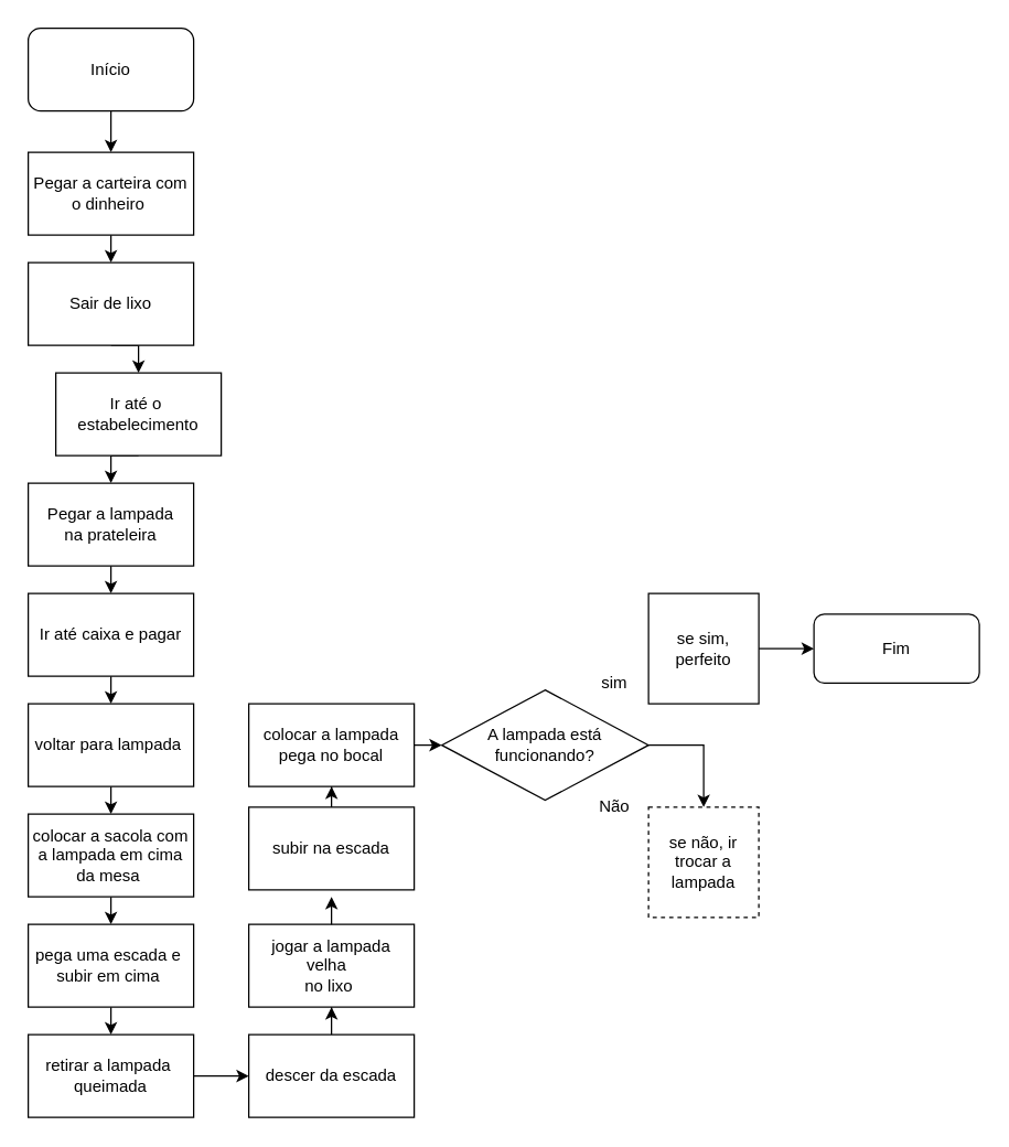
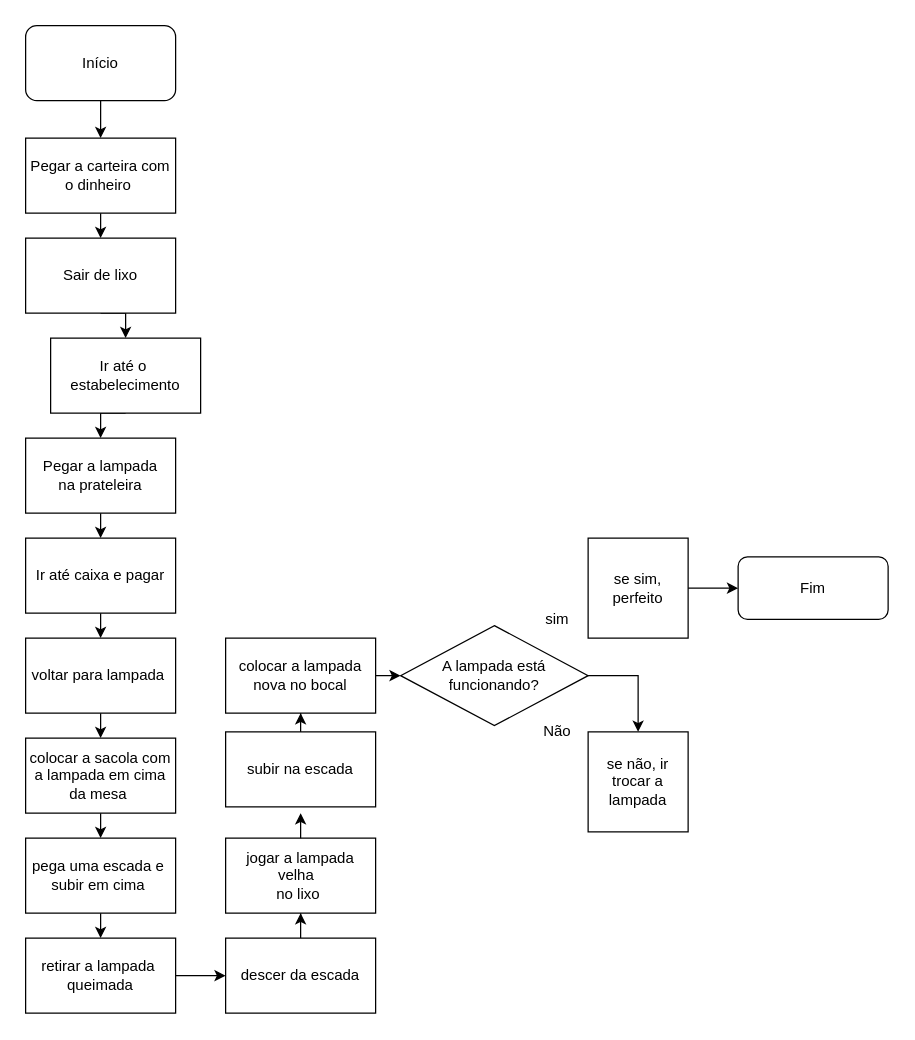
- <mxCell id="28" value="colocar a lampada pega no bocal" style="rounded=0;whiteSpace=wrap;html=1;" vertex="1" parent="1"><mxGeometry x="180" y="510" width="120" height="60" as="geometry" /></mxCell>
+ <mxCell id="28" value="colocar a lampada nova no bocal" style="rounded=0;whiteSpace=wrap;html=1;" vertex="1" parent="1"><mxGeometry x="180" y="510" width="120" height="60" as="geometry" /></mxCell>
- <mxCell id="35" value="se não, ir trocar a lampada" style="whiteSpace=wrap;html=1;aspect=fixed;dashed=1;" vertex="1" parent="1"><mxGeometry x="470" y="585" width="80" height="80" as="geometry" /></mxCell>
+ <mxCell id="35" value="se não, ir trocar a lampada" style="whiteSpace=wrap;html=1;aspect=fixed;" vertex="1" parent="1"><mxGeometry x="470" y="585" width="80" height="80" as="geometry" /></mxCell>
